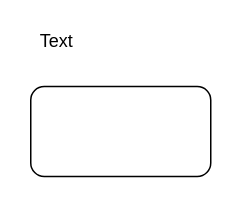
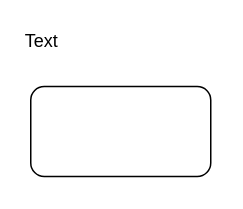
- <mxCell id="2" value="Text" style="text;html=1;strokeColor=none;fillColor=none;align=center;verticalAlign=middle;whiteSpace=wrap;rounded=0;" vertex="1" parent="1"><mxGeometry x="26" y="20" width="23" height="13" as="geometry" /></mxCell>
+ <mxCell id="2" value="Text" style="text;html=1;strokeColor=none;fillColor=none;align=center;verticalAlign=middle;whiteSpace=wrap;rounded=0;" vertex="1" parent="1"><mxGeometry x="16" y="20" width="23" height="13" as="geometry" /></mxCell>
